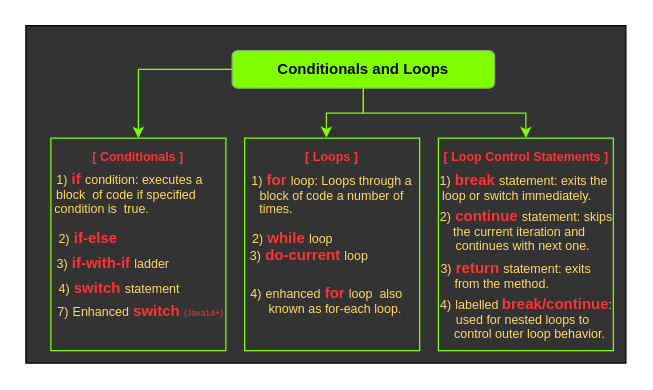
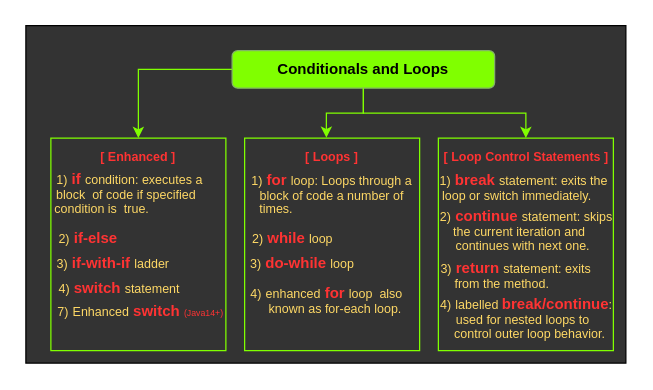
- <mxCell id="10" value="&lt;b&gt;&lt;font style=&quot;color: rgb(255, 51, 51); font-size: 10px;&quot;&gt;[ Conditionals ]&lt;/font&gt;&lt;/b&gt;" style="text;html=1;align=center;verticalAlign=middle;whiteSpace=wrap;rounded=0;" parent="1" vertex="1"><mxGeometry x="65" y="110" width="90" height="30" as="geometry" /></mxCell>
+ <mxCell id="10" value="&lt;b&gt;&lt;font style=&quot;color: rgb(255, 51, 51); font-size: 10px;&quot;&gt;[ Enhanced ]&lt;/font&gt;&lt;/b&gt;" style="text;html=1;align=center;verticalAlign=middle;whiteSpace=wrap;rounded=0;" parent="1" vertex="1"><mxGeometry x="65" y="110" width="90" height="30" as="geometry" /></mxCell>
- <mxCell id="19" value="&lt;div style=&quot;line-height: 90%;&quot;&gt;&lt;font&gt;&lt;font&gt;&lt;font style=&quot;font-size: 10px; color: rgb(255, 217, 102);&quot;&gt;&amp;nbsp; 3)&lt;/font&gt;&lt;b style=&quot;color: light-dark(rgb(255, 51, 51), rgb(255, 119, 119));&quot;&gt;&amp;nbsp;do-current&amp;nbsp;&lt;/b&gt;&lt;font style=&quot;font-size: 10px; color: light-dark(rgb(255, 217, 102), rgb(255, 119, 119));&quot;&gt;loop&lt;/font&gt;&lt;/font&gt;&lt;font style=&quot;color: light-dark(rgb(255, 217, 102), rgb(84, 51, 0)); font-size: 10px; line-height: 90%;&quot;&gt;&amp;nbsp; &amp;nbsp; &amp;nbsp; &amp;nbsp; &amp;nbsp; &amp;nbsp; &amp;nbsp; &amp;nbsp; &amp;nbsp; &amp;nbsp;&lt;/font&gt;&lt;/font&gt;&lt;/div&gt;" style="text;html=1;align=center;verticalAlign=middle;whiteSpace=wrap;rounded=0;" parent="1" vertex="1"><mxGeometry x="191.88" y="185" width="146.25" height="50" as="geometry" /></mxCell>
+ <mxCell id="19" value="&lt;div style=&quot;line-height: 90%;&quot;&gt;&lt;font&gt;&lt;font&gt;&lt;font style=&quot;font-size: 10px; color: rgb(255, 217, 102);&quot;&gt;&amp;nbsp; 3)&lt;/font&gt;&lt;b style=&quot;color: light-dark(rgb(255, 51, 51), rgb(255, 119, 119));&quot;&gt;&amp;nbsp;do-while&amp;nbsp;&lt;/b&gt;&lt;font style=&quot;font-size: 10px; color: light-dark(rgb(255, 217, 102), rgb(255, 119, 119));&quot;&gt;loop&lt;/font&gt;&lt;/font&gt;&lt;font style=&quot;color: light-dark(rgb(255, 217, 102), rgb(84, 51, 0)); font-size: 10px; line-height: 90%;&quot;&gt;&amp;nbsp; &amp;nbsp; &amp;nbsp; &amp;nbsp; &amp;nbsp; &amp;nbsp; &amp;nbsp; &amp;nbsp; &amp;nbsp; &amp;nbsp;&lt;/font&gt;&lt;/font&gt;&lt;/div&gt;" style="text;html=1;align=center;verticalAlign=middle;whiteSpace=wrap;rounded=0;" parent="1" vertex="1"><mxGeometry x="191.88" y="185" width="146.25" height="50" as="geometry" /></mxCell>
